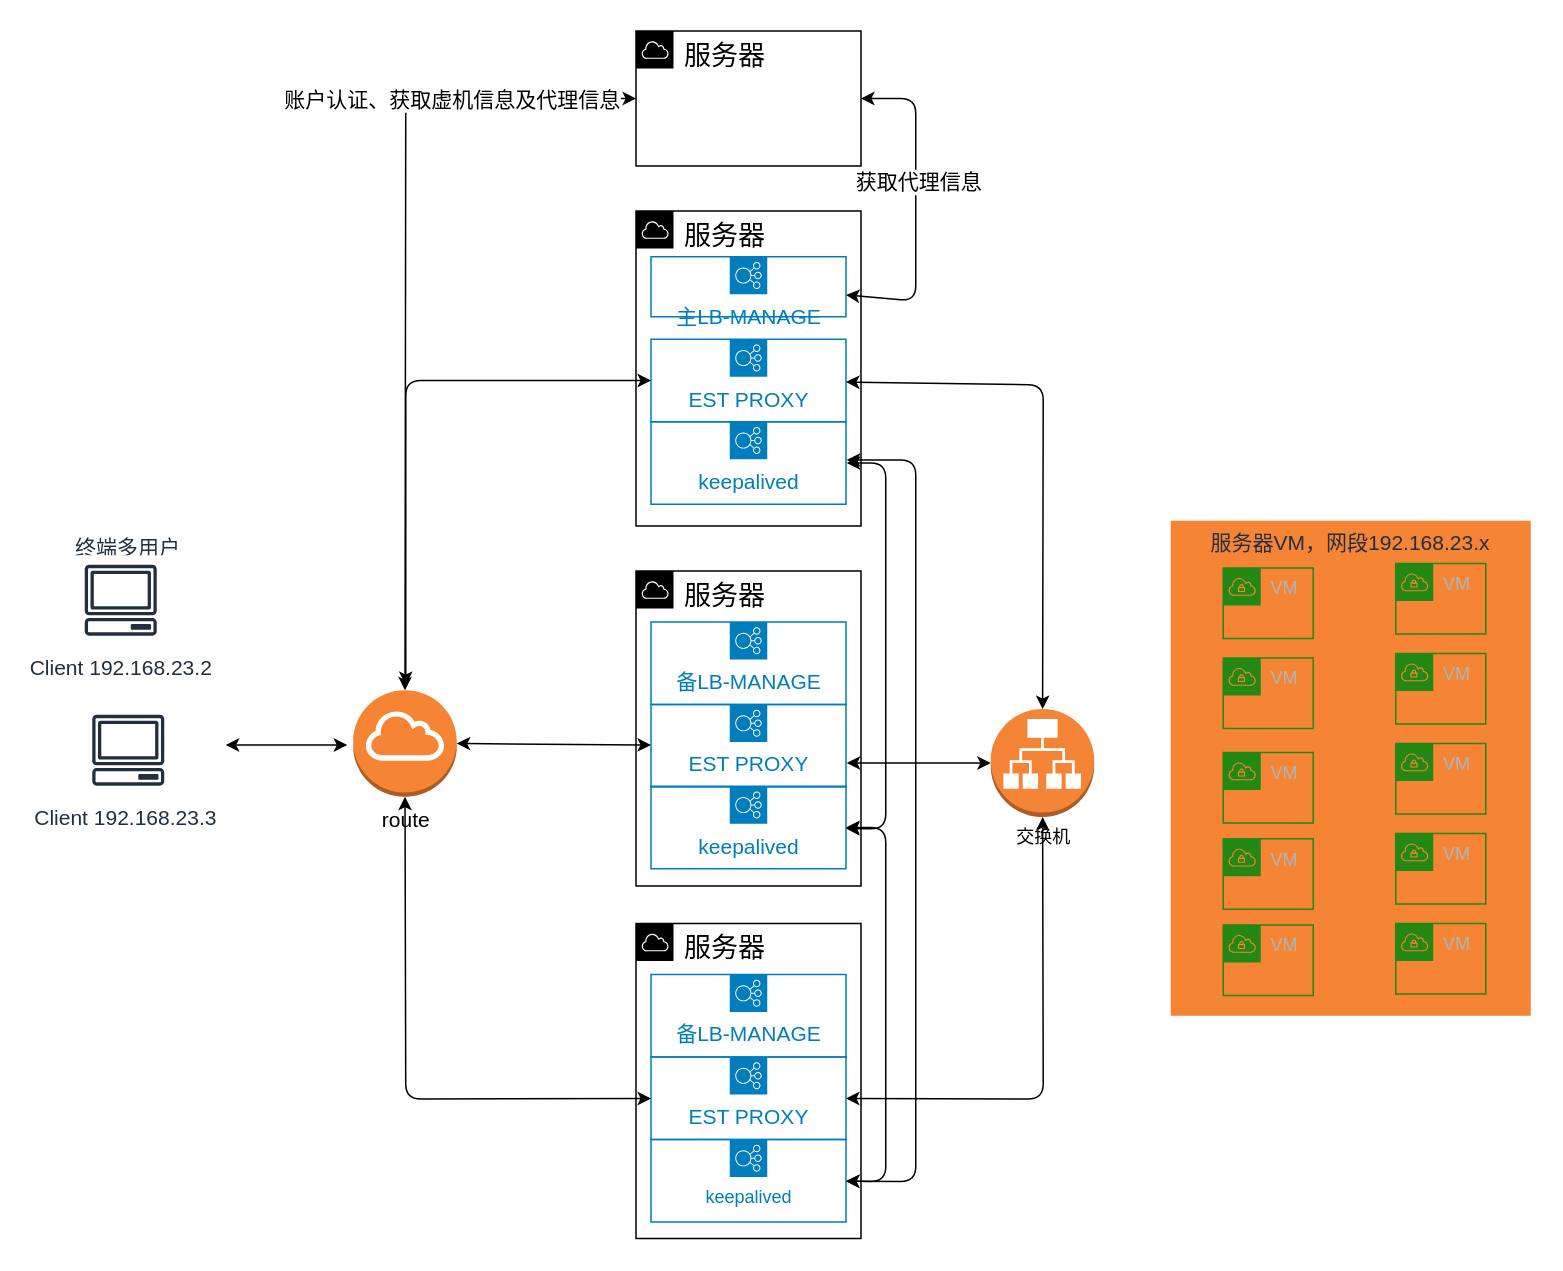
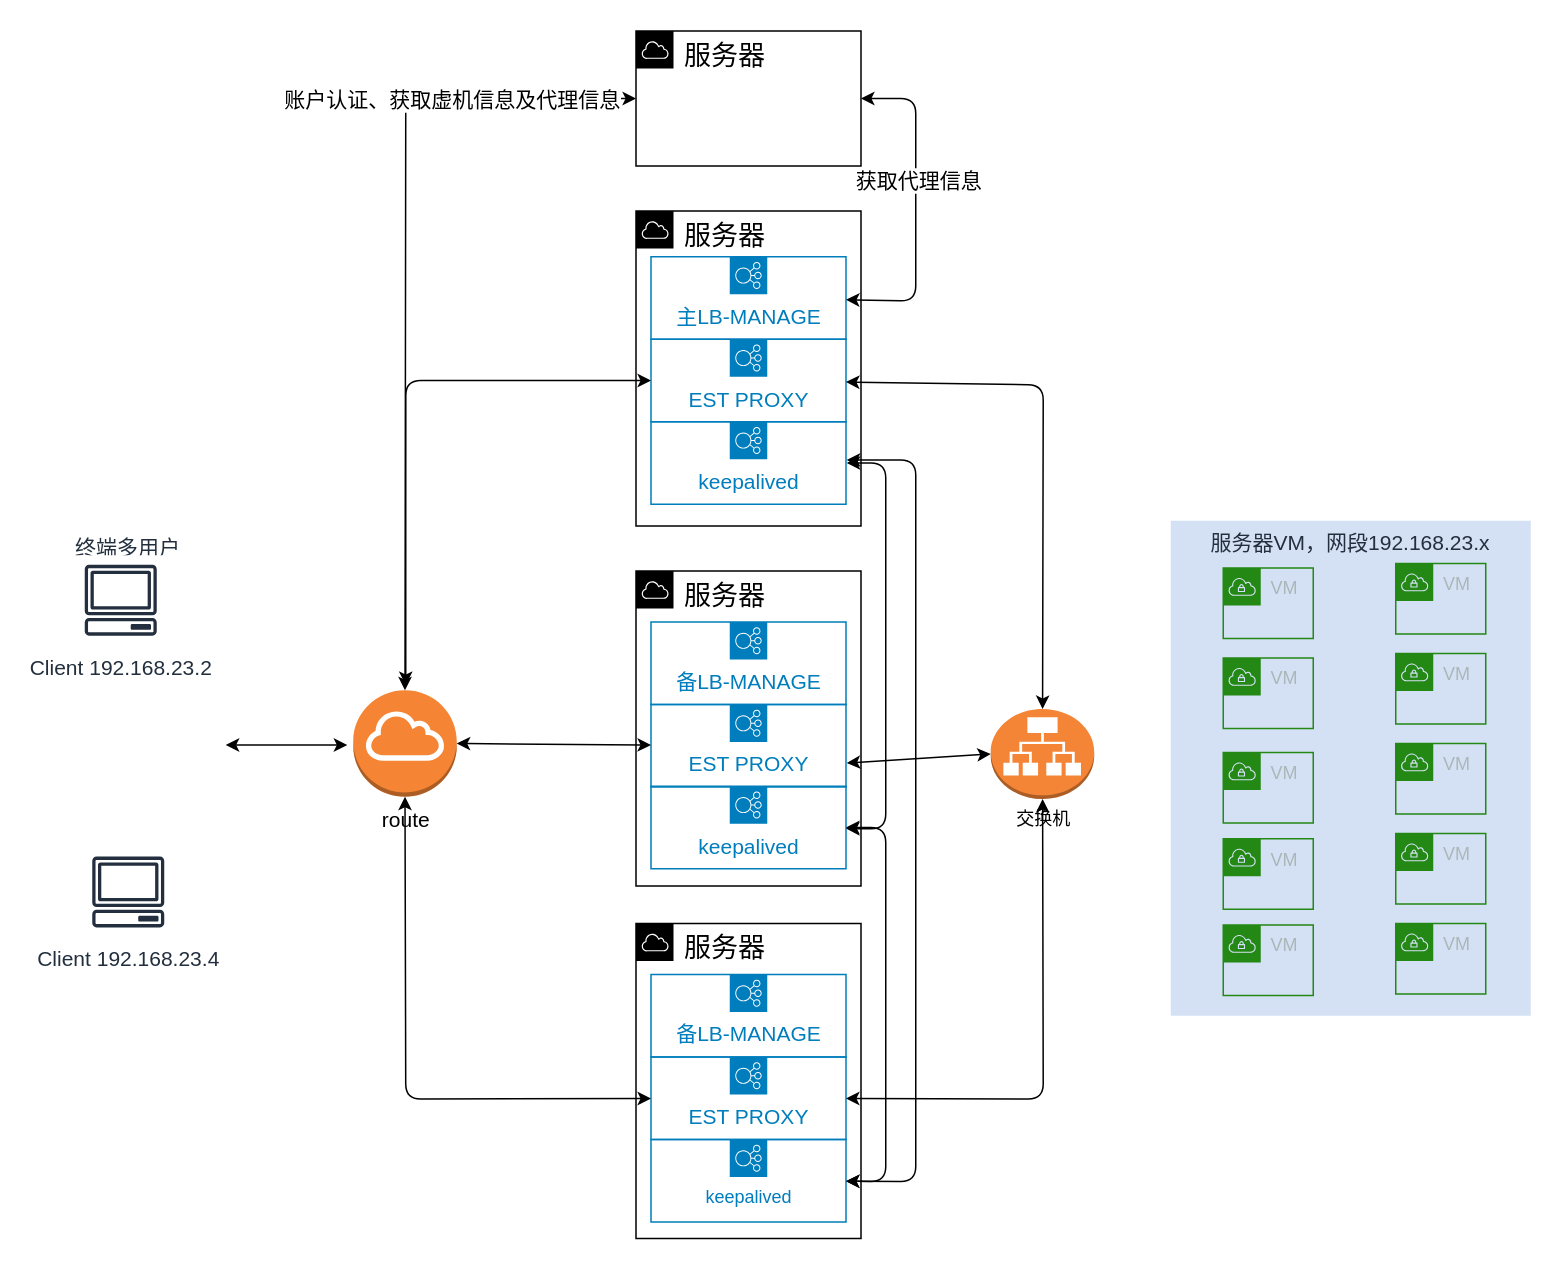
- <mxCell id="20" value="&lt;font style=&quot;font-size: 14px&quot;&gt;主LB-MANAGE&lt;/font&gt;" style="outlineConnect=0;gradientColor=none;html=1;whiteSpace=wrap;fontSize=12;fontStyle=0;shape=mxgraph.aws4.groupCenter;grIcon=mxgraph.aws4.group_elastic_load_balancing;grStroke=1;strokeColor=#007DBC;fillColor=none;verticalAlign=top;align=center;fontColor=#007DBC;dashed=0;spacingTop=25;" vertex="1" parent="1"><mxGeometry x="433.5" y="170.5" width="130" height="40" as="geometry" /></mxCell>
+ <mxCell id="20" value="&lt;font style=&quot;font-size: 14px&quot;&gt;主LB-MANAGE&lt;/font&gt;" style="outlineConnect=0;gradientColor=none;html=1;whiteSpace=wrap;fontSize=12;fontStyle=0;shape=mxgraph.aws4.groupCenter;grIcon=mxgraph.aws4.group_elastic_load_balancing;grStroke=1;strokeColor=#007DBC;fillColor=none;verticalAlign=top;align=center;fontColor=#007DBC;dashed=0;spacingTop=25;" vertex="1" parent="1"><mxGeometry x="433.5" y="170.5" width="130" height="55" as="geometry" /></mxCell>
- <mxCell id="6" value="&lt;font style=&quot;font-size: 14px&quot;&gt;Client 192.168.23.3&amp;nbsp;&lt;/font&gt;" style="outlineConnect=0;fontColor=#232F3E;gradientColor=none;strokeColor=#232F3E;fillColor=#ffffff;dashed=0;verticalLabelPosition=bottom;verticalAlign=top;align=center;html=1;fontSize=12;fontStyle=0;aspect=fixed;shape=mxgraph.aws4.resourceIcon;resIcon=mxgraph.aws4.client;" vertex="1" parent="1"><mxGeometry x="55" y="469.5" width="60" height="60" as="geometry" /></mxCell>
- <mxCell id="13" value="交换机" style="outlineConnect=0;dashed=0;verticalLabelPosition=bottom;verticalAlign=top;align=center;html=1;shape=mxgraph.aws3.application_load_balancer;fillColor=#F58536;gradientColor=none;" vertex="1" parent="1"><mxGeometry x="660" y="472" width="69" height="72" as="geometry" /></mxCell>
+ <mxCell id="13" value="交换机" style="outlineConnect=0;dashed=0;verticalLabelPosition=bottom;verticalAlign=top;align=center;html=1;shape=mxgraph.aws3.application_load_balancer;fillColor=#F58536;gradientColor=none;" vertex="1" parent="1"><mxGeometry x="660" y="472" width="69" height="60" as="geometry" /></mxCell>
- <mxCell id="2" value="服务器VM，网段192.168.23.x" style="fillColor=#f58534;strokeColor=none;dashed=0;verticalAlign=top;fontStyle=0;fontColor=#232F3D;fontSize=14;" vertex="1" parent="1"><mxGeometry x="780" y="346.5" width="240" height="330" as="geometry" /></mxCell>
+ <mxCell id="2" value="服务器VM，网段192.168.23.x" style="fillColor=#D4E1F5;strokeColor=none;dashed=0;verticalAlign=top;fontStyle=0;fontColor=#232F3D;fontSize=14;" vertex="1" parent="1"><mxGeometry x="780" y="346.5" width="240" height="330" as="geometry" /></mxCell>
+ <mxCell id="7" value="&lt;font style=&quot;font-size: 14px&quot;&gt;Client 192.168.23.4&lt;/font&gt;" style="outlineConnect=0;fontColor=#232F3E;gradientColor=none;strokeColor=#232F3E;fillColor=#ffffff;dashed=0;verticalLabelPosition=bottom;verticalAlign=top;align=center;html=1;fontSize=12;fontStyle=0;aspect=fixed;shape=mxgraph.aws4.resourceIcon;resIcon=mxgraph.aws4.client;" vertex="1" parent="1"><mxGeometry x="55" y="564" width="60" height="60" as="geometry" /></mxCell>
